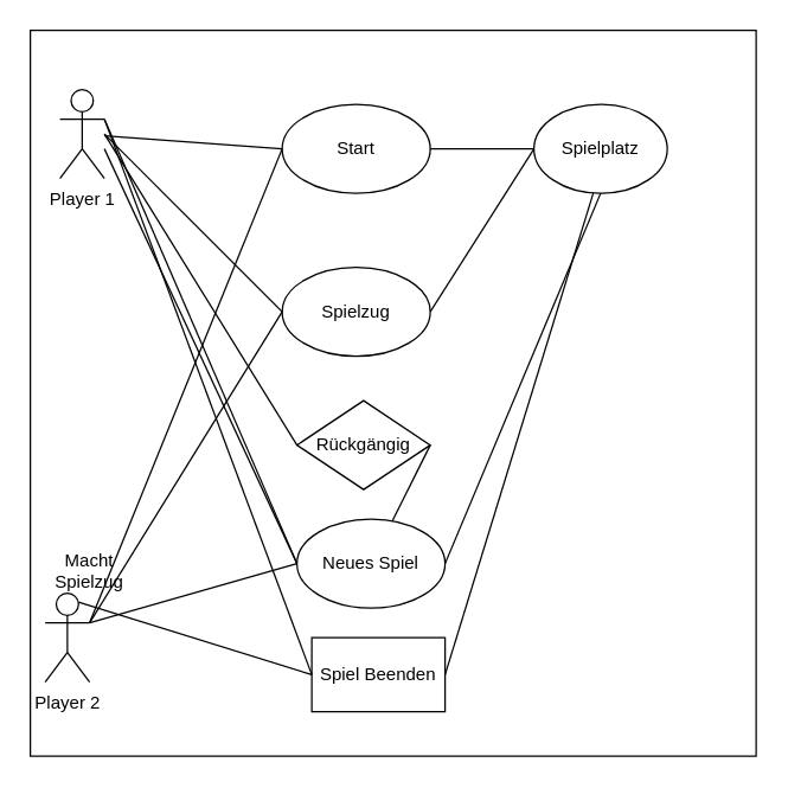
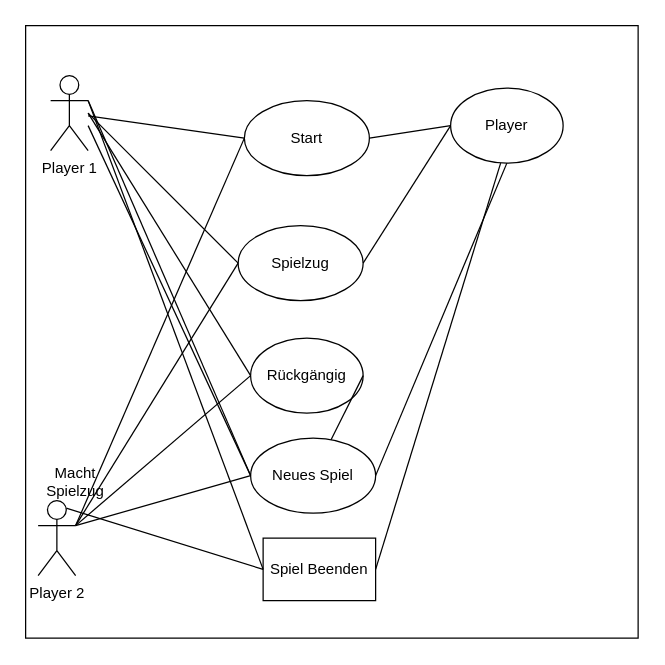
- <mxCell id="6" value="Start" style="ellipse;whiteSpace=wrap;html=1;" vertex="1" parent="1"><mxGeometry x="190" y="70" width="100" height="60" as="geometry" /></mxCell>
+ <mxCell id="6" value="Start" style="ellipse;whiteSpace=wrap;html=1;" vertex="1" parent="1"><mxGeometry x="195" y="80" width="100" height="60" as="geometry" /></mxCell>
- <mxCell id="8" value="Spielplatz" style="ellipse;whiteSpace=wrap;html=1;" vertex="1" parent="1"><mxGeometry x="360" y="70" width="90" height="60" as="geometry" /></mxCell>
+ <mxCell id="8" value="Player" style="ellipse;whiteSpace=wrap;html=1;" vertex="1" parent="1"><mxGeometry x="360" y="70" width="90" height="60" as="geometry" /></mxCell>
- <mxCell id="9" value="Rückgängig" style="rhombus;whiteSpace=wrap;html=1;" vertex="1" parent="1"><mxGeometry x="200" y="270" width="90" height="60" as="geometry" /></mxCell>
+ <mxCell id="9" value="Rückgängig" style="ellipse;whiteSpace=wrap;html=1;" vertex="1" parent="1"><mxGeometry x="200" y="270" width="90" height="60" as="geometry" /></mxCell>
+ <mxCell id="14" value="" style="endArrow=none;html=1;rounded=0;entryX=1;entryY=0.333;entryDx=0;entryDy=0;entryPerimeter=0;exitX=0;exitY=0.5;exitDx=0;exitDy=0;" edge="1" parent="1" source="9" target="3"><mxGeometry width="50" height="50" relative="1" as="geometry"><mxPoint x="260" y="320" as="sourcePoint" /><mxPoint x="310" y="270" as="targetPoint" /></mxGeometry></mxCell>
